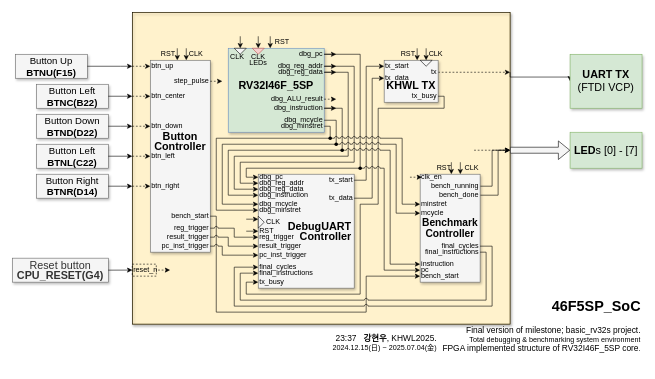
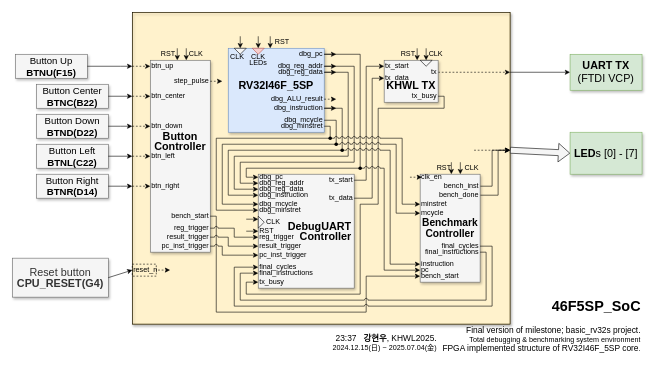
- <mxCell id="7" value="&lt;b&gt;UART TX&lt;/b&gt;&lt;div&gt;(FTDI VCP)&lt;/div&gt;" style="whiteSpace=wrap;html=1;shadow=1;fontSize=18;fillColor=#d5e8d4;strokeColor=#82b366;" parent="1" vertex="1"><mxGeometry x="950" y="90" width="120" height="90" as="geometry" /></mxCell>
+ <mxCell id="7" value="&lt;b&gt;UART TX&lt;/b&gt;&lt;div&gt;(FTDI VCP)&lt;/div&gt;" style="whiteSpace=wrap;html=1;shadow=1;fontSize=18;fillColor=#d5e8d4;strokeColor=#82b366;" parent="1" vertex="1"><mxGeometry x="950" y="90" width="120" height="60" as="geometry" /></mxCell>
- <mxCell id="27" value="&lt;div style=&quot;line-height: 100%;&quot;&gt;&lt;b&gt;RV32I46F_5SP&lt;/b&gt;&lt;div&gt;&lt;/div&gt;&lt;/div&gt;&lt;div style=&quot;line-height: 100%;&quot;&gt;&lt;b&gt;&lt;br&gt;&lt;/b&gt;&lt;/div&gt;" style="whiteSpace=wrap;html=1;shadow=1;fontSize=18;fillColor=#d5e8d4;strokeColor=#6c8ebf;" parent="26" vertex="1"><mxGeometry x="20" width="160" height="140" as="geometry" /></mxCell>
+ <mxCell id="27" value="&lt;div style=&quot;line-height: 100%;&quot;&gt;&lt;b&gt;RV32I46F_5SP&lt;/b&gt;&lt;div&gt;&lt;/div&gt;&lt;/div&gt;&lt;div style=&quot;line-height: 100%;&quot;&gt;&lt;b&gt;&lt;br&gt;&lt;/b&gt;&lt;/div&gt;" style="whiteSpace=wrap;html=1;shadow=1;fontSize=18;fillColor=#dae8fc;strokeColor=#6c8ebf;" parent="26" vertex="1"><mxGeometry x="20" width="160" height="140" as="geometry" /></mxCell>
- <mxCell id="11" value="Button Left&lt;div&gt;&lt;b&gt;BTNC(B22)&lt;/b&gt;&lt;/div&gt;" style="whiteSpace=wrap;html=1;shadow=1;fontSize=16;fillColor=#f5f5f5;strokeColor=#666666;" parent="1" vertex="1"><mxGeometry x="60" y="140" width="120" height="40" as="geometry" /></mxCell>
+ <mxCell id="11" value="Button Center&lt;div&gt;&lt;b&gt;BTNC(B22)&lt;/b&gt;&lt;/div&gt;" style="whiteSpace=wrap;html=1;shadow=1;fontSize=16;fillColor=#f5f5f5;strokeColor=#666666;" parent="1" vertex="1"><mxGeometry x="60" y="140" width="120" height="40" as="geometry" /></mxCell>
- <mxCell id="8" value="&lt;b&gt;LED&lt;/b&gt;s [0] - [7]" style="whiteSpace=wrap;html=1;shadow=1;fontSize=18;fillColor=#d5e8d4;strokeColor=#82b366;" parent="1" vertex="1"><mxGeometry x="950" y="220" width="120" height="60" as="geometry" /></mxCell>
+ <mxCell id="8" value="&lt;b&gt;LED&lt;/b&gt;s [0] - [7]" style="whiteSpace=wrap;html=1;shadow=1;fontSize=18;fillColor=#d5e8d4;strokeColor=#82b366;" parent="1" vertex="1"><mxGeometry x="950" y="220" width="120" height="70" as="geometry" /></mxCell>
- <mxCell id="134" value="bench_running" style="text;html=1;align=right;verticalAlign=middle;whiteSpace=wrap;rounded=0;" parent="122" vertex="1"><mxGeometry x="20" y="30" width="80" height="20" as="geometry" /></mxCell>
+ <mxCell id="134" value="bench_inst" style="text;html=1;align=right;verticalAlign=middle;whiteSpace=wrap;rounded=0;" parent="122" vertex="1"><mxGeometry x="20" y="30" width="80" height="20" as="geometry" /></mxCell>
- <mxCell id="10" value="&lt;div style=&quot;line-height: 90%;&quot;&gt;Reset button&lt;div&gt;&lt;b&gt;CPU_RESET(G4)&lt;/b&gt;&lt;/div&gt;&lt;/div&gt;" style="whiteSpace=wrap;html=1;shadow=1;fontSize=18;fillColor=#f5f5f5;strokeColor=#666666;fontColor=#333333;" parent="1" vertex="1"><mxGeometry x="20" y="430" width="160" height="40" as="geometry" /></mxCell>
+ <mxCell id="10" value="&lt;div style=&quot;line-height: 90%;&quot;&gt;Reset button&lt;div&gt;&lt;b&gt;CPU_RESET(G4)&lt;/b&gt;&lt;/div&gt;&lt;/div&gt;" style="whiteSpace=wrap;html=1;shadow=1;fontSize=18;fillColor=#f5f5f5;strokeColor=#666666;fontColor=#333333;" parent="1" vertex="1"><mxGeometry x="20" y="430" width="160" height="65" as="geometry" /></mxCell>
